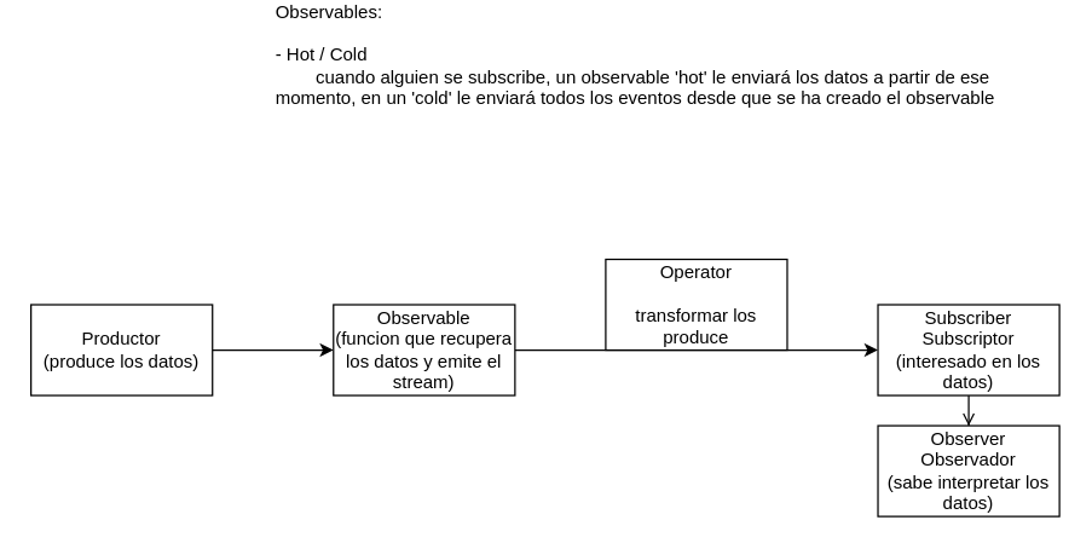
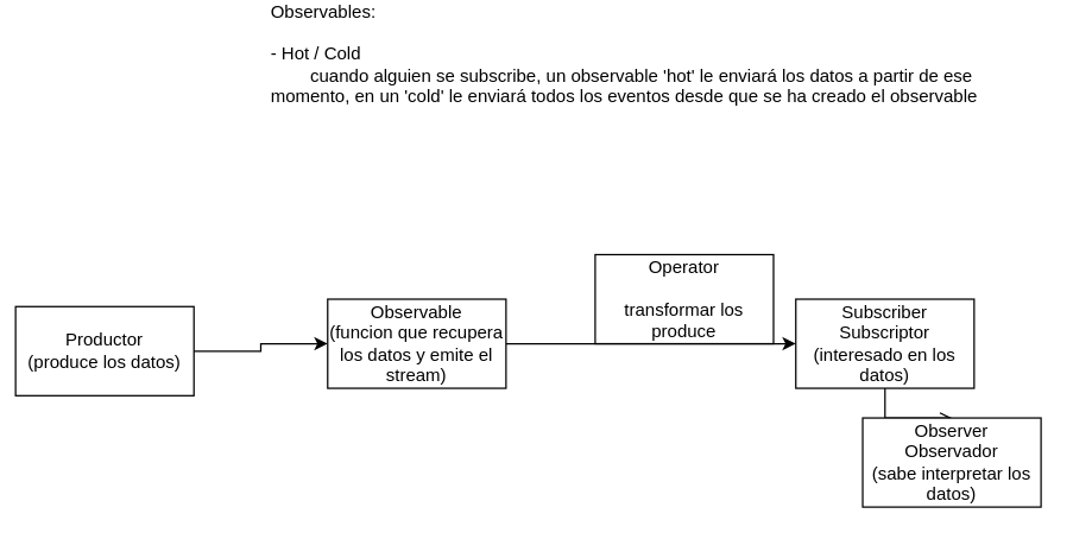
- <mxCell id="3" value="Productor&lt;br&gt;(produce los datos)" style="rounded=0;whiteSpace=wrap;html=1;" vertex="1" parent="1"><mxGeometry x="20" y="200" width="120" height="60" as="geometry" /></mxCell>
+ <mxCell id="3" value="Productor&lt;br&gt;(produce los datos)" style="rounded=0;whiteSpace=wrap;html=1;" vertex="1" parent="1"><mxGeometry x="10" y="205" width="120" height="60" as="geometry" /></mxCell>
- <mxCell id="7" value="Subscriber&lt;br&gt;Subscriptor&lt;br&gt;(interesado en los datos)" style="rounded=0;whiteSpace=wrap;html=1;" vertex="1" parent="1"><mxGeometry x="580" y="200" width="120" height="60" as="geometry" /></mxCell>
+ <mxCell id="7" value="Subscriber&lt;br&gt;Subscriptor&lt;br&gt;(interesado en los datos)" style="rounded=0;whiteSpace=wrap;html=1;" vertex="1" parent="1"><mxGeometry x="535" y="200" width="120" height="60" as="geometry" /></mxCell>
